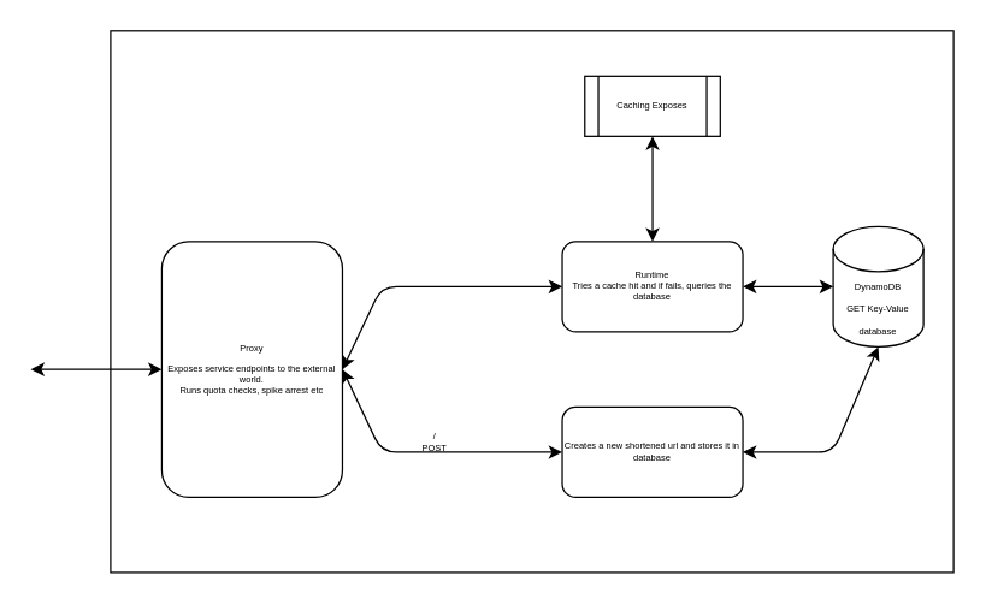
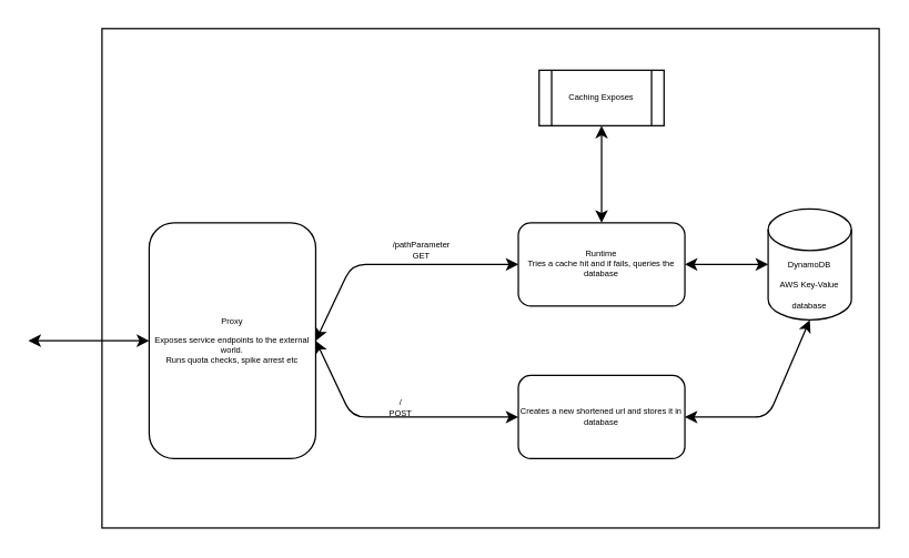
+ <mxCell id="11" value="/pathParameter&lt;br&gt;GET" style="text;html=1;align=center;verticalAlign=middle;resizable=0;points=[];autosize=1;strokeColor=none;fillColor=none;fontSize=6;" vertex="1" parent="1"><mxGeometry x="273" y="170" width="60" height="20" as="geometry" /></mxCell>
- <mxCell id="3" value="&lt;font style=&quot;font-size: 6px&quot;&gt;DynamoDB&lt;br&gt;GET Key-Value database&lt;br&gt;&lt;/font&gt;" style="shape=cylinder3;whiteSpace=wrap;html=1;boundedLbl=1;backgroundOutline=1;size=15;" vertex="1" parent="1"><mxGeometry x="553" y="150" width="60" height="80" as="geometry" /></mxCell>
+ <mxCell id="3" value="&lt;font style=&quot;font-size: 6px&quot;&gt;DynamoDB&lt;br&gt;AWS Key-Value database&lt;br&gt;&lt;/font&gt;" style="shape=cylinder3;whiteSpace=wrap;html=1;boundedLbl=1;backgroundOutline=1;size=15;" vertex="1" parent="1"><mxGeometry x="553" y="150" width="60" height="80" as="geometry" /></mxCell>
